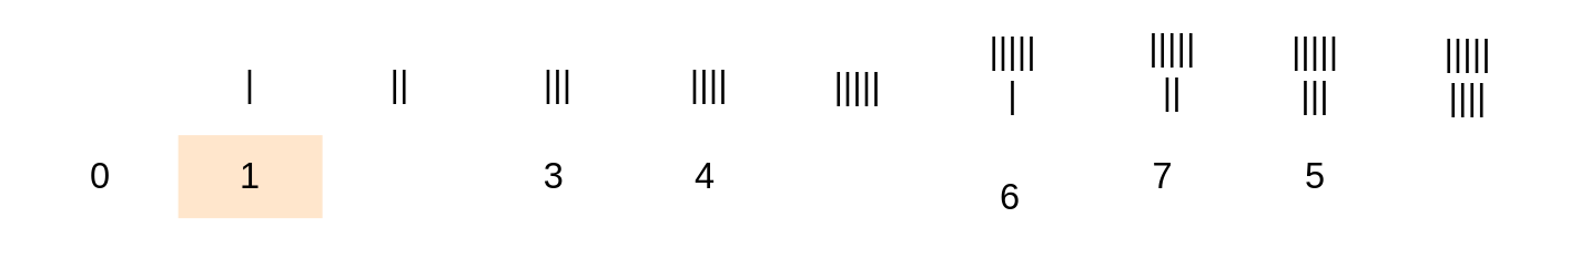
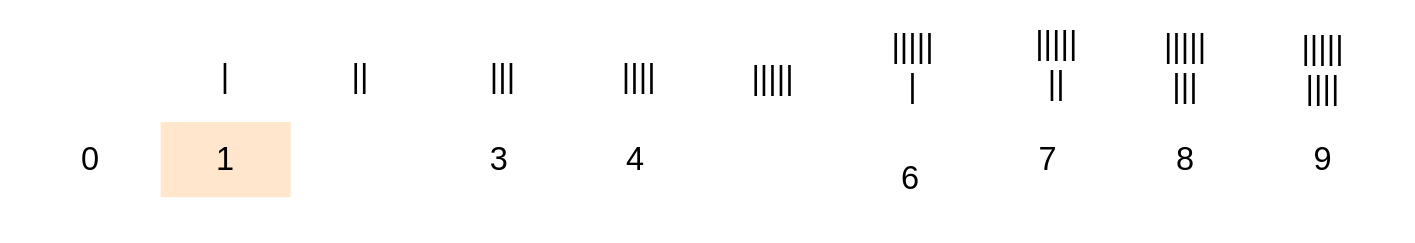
- <mxCell id="12" value="5" style="rounded=0;whiteSpace=wrap;html=1;fontSize=26;strokeColor=none;" vertex="1" parent="1"><mxGeometry x="896" y="97" width="104" height="60" as="geometry" /></mxCell>
+ <mxCell id="12" value="8" style="rounded=0;whiteSpace=wrap;html=1;fontSize=26;strokeColor=none;" vertex="1" parent="1"><mxGeometry x="896" y="97" width="104" height="60" as="geometry" /></mxCell>
+ <mxCell id="13" value="9" style="rounded=0;whiteSpace=wrap;html=1;fontSize=26;strokeColor=none;" vertex="1" parent="1"><mxGeometry x="1006" y="97" width="104" height="60" as="geometry" /></mxCell>
